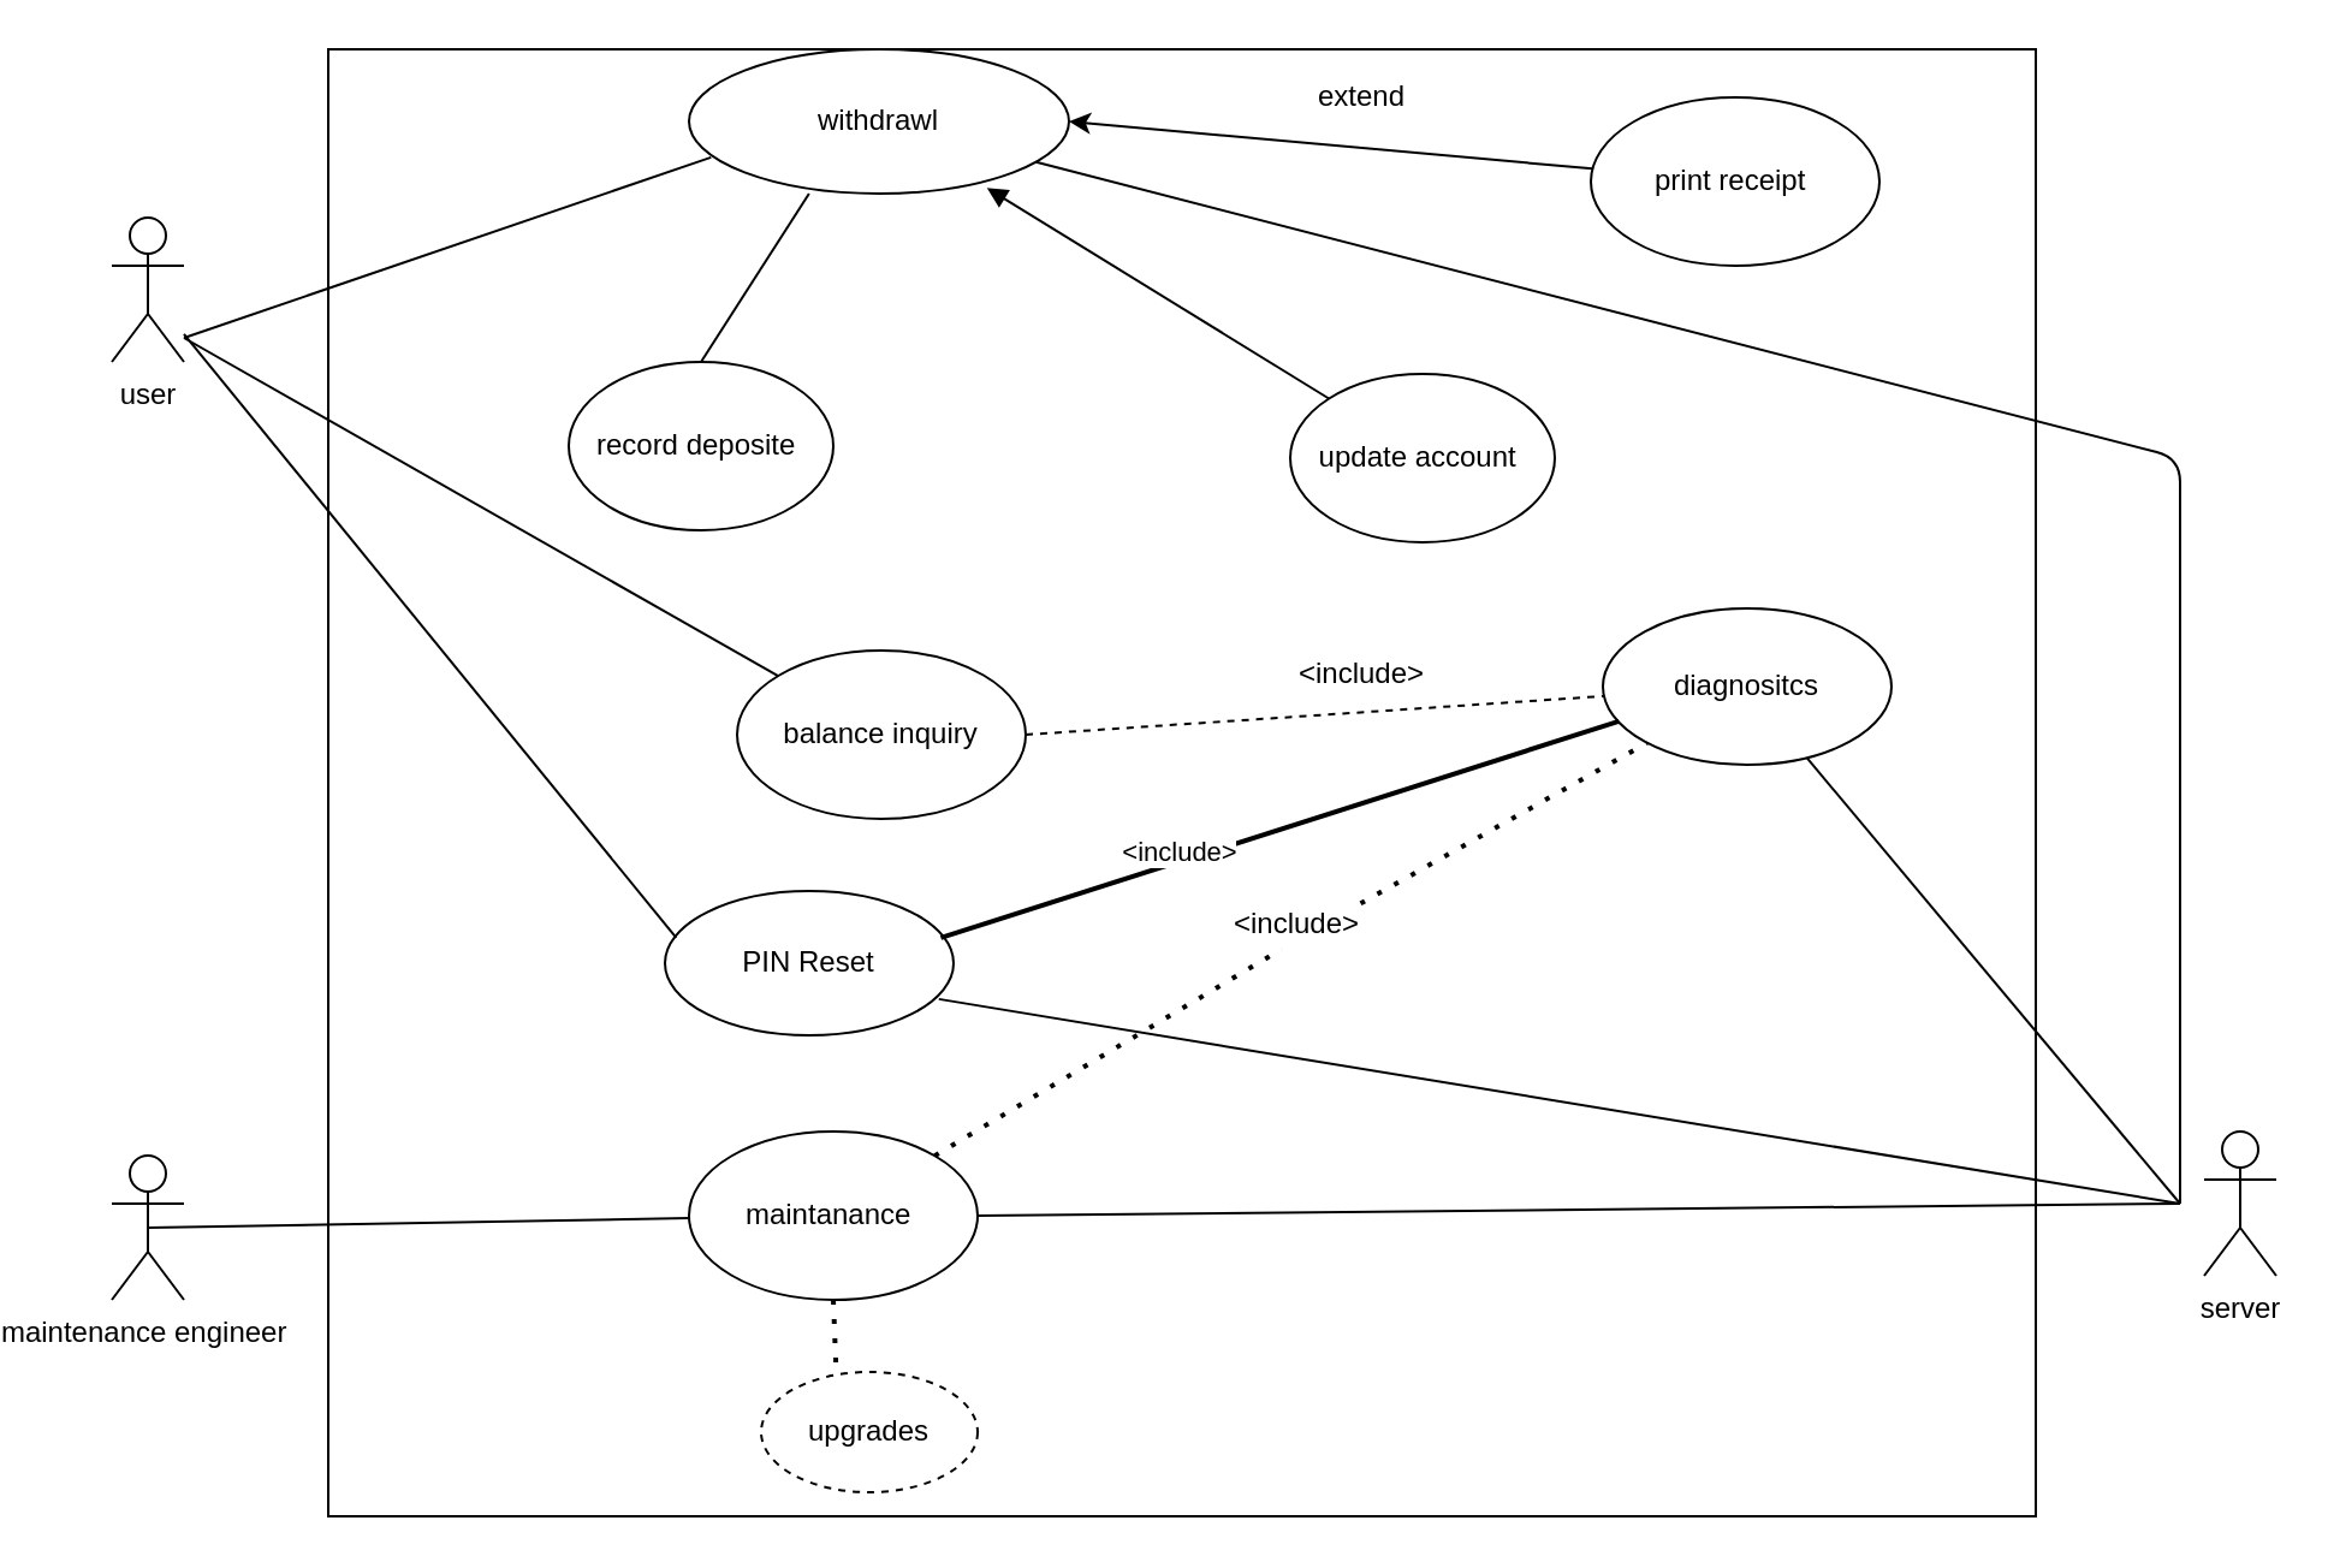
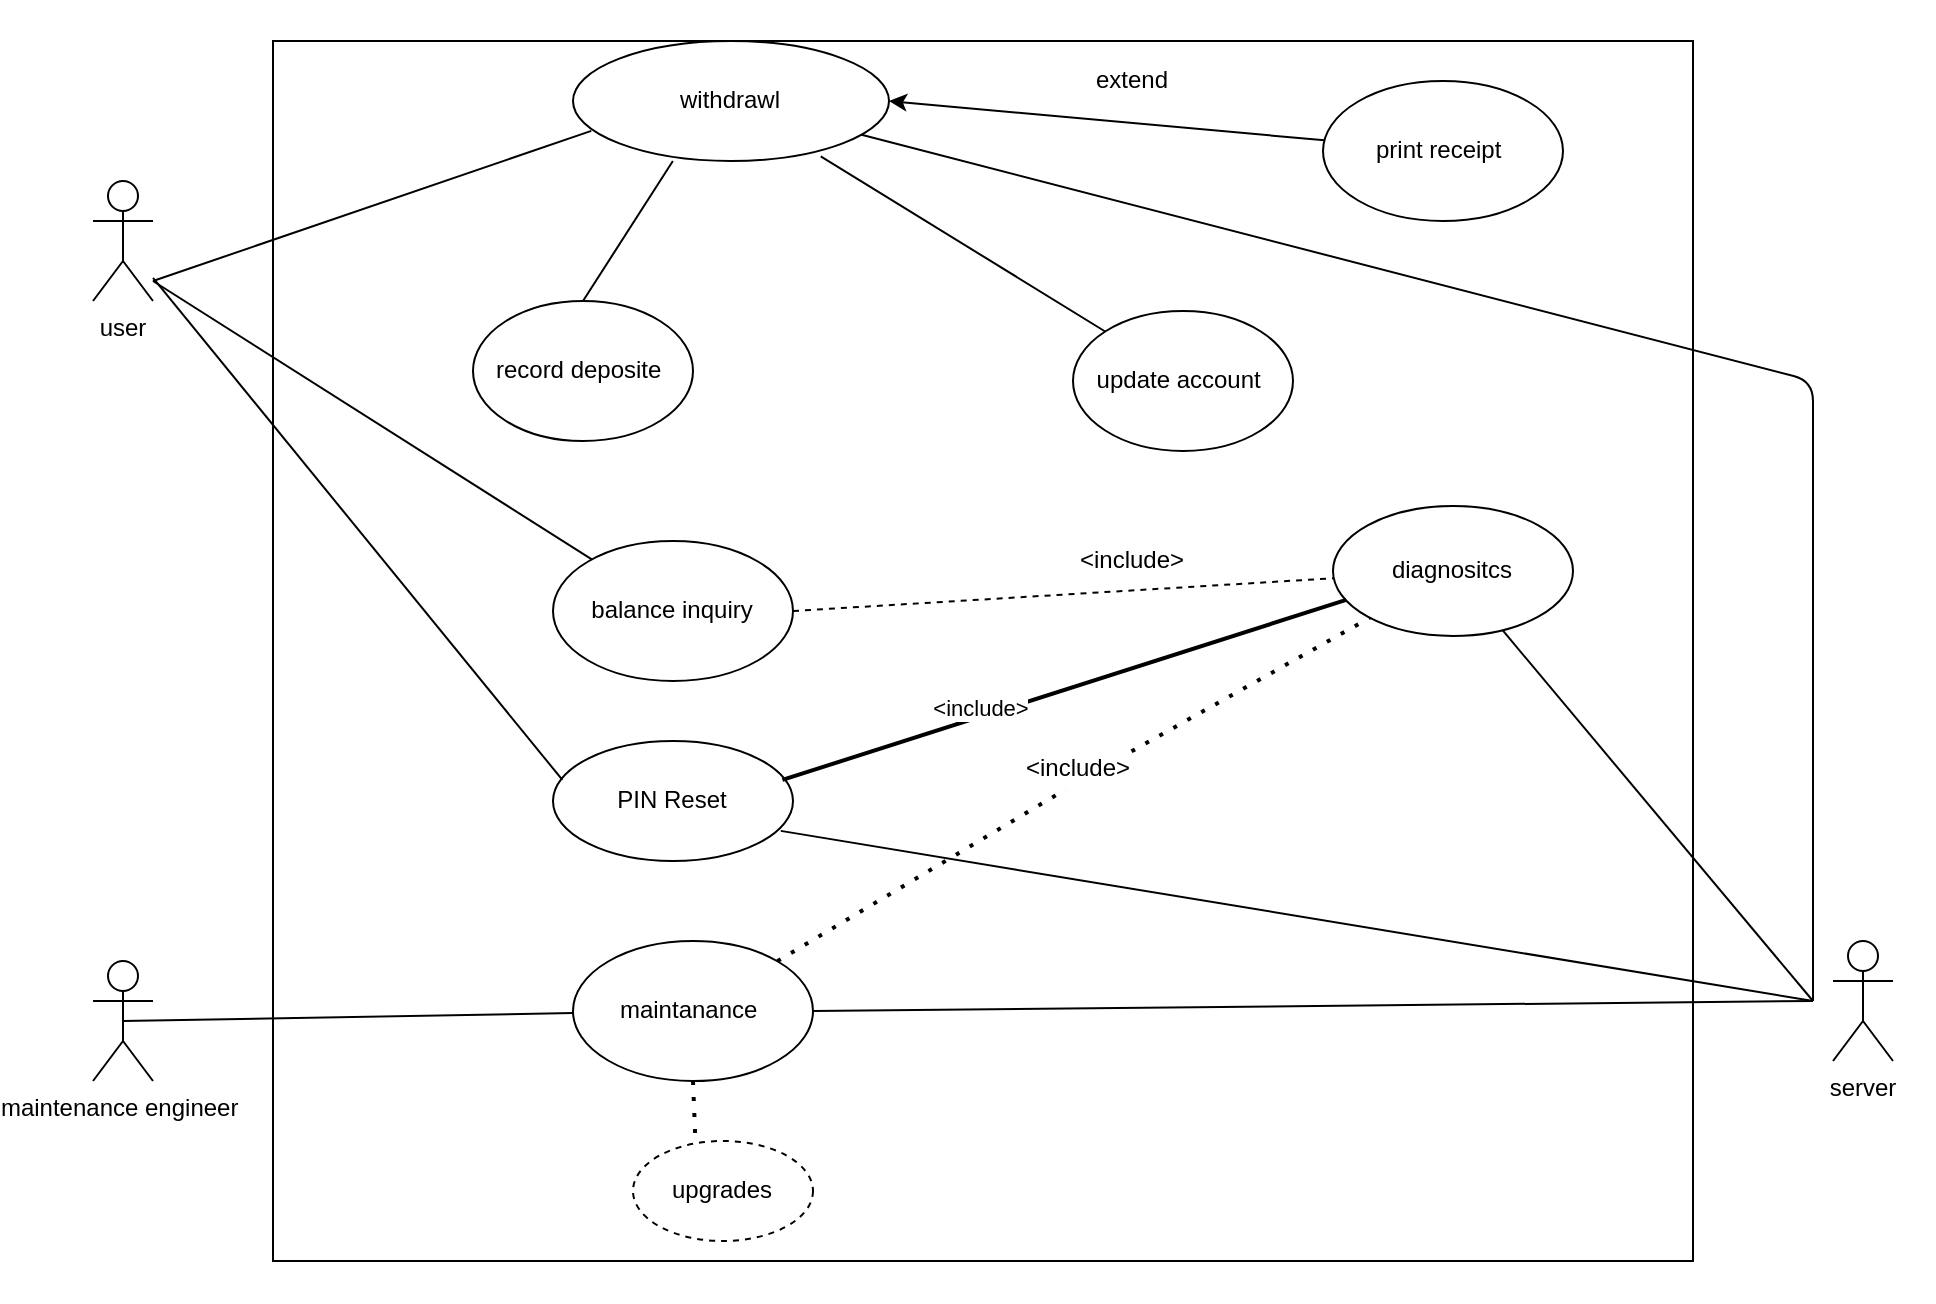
- <mxCell id="21" value="" style="endArrow=block;html=1;exitX=0;exitY=0;exitDx=0;exitDy=0;entryX=0.784;entryY=0.961;entryDx=0;entryDy=0;entryPerimeter=0;" edge="1" parent="1" source="7" target="5"><mxGeometry width="50" height="50" relative="1" as="geometry"><mxPoint x="390" y="150" as="sourcePoint" /><mxPoint x="380" y="70" as="targetPoint" /></mxGeometry></mxCell>
+ <mxCell id="21" value="" style="endArrow=none;html=1;exitX=0;exitY=0;exitDx=0;exitDy=0;entryX=0.784;entryY=0.961;entryDx=0;entryDy=0;entryPerimeter=0;" edge="1" parent="1" source="7" target="5"><mxGeometry width="50" height="50" relative="1" as="geometry"><mxPoint x="390" y="150" as="sourcePoint" /><mxPoint x="380" y="70" as="targetPoint" /></mxGeometry></mxCell>
- <mxCell id="8" value="balance inquiry" style="ellipse;whiteSpace=wrap;html=1;" vertex="1" parent="1"><mxGeometry x="280" y="270" width="120" height="70" as="geometry" /></mxCell>
+ <mxCell id="8" value="balance inquiry" style="ellipse;whiteSpace=wrap;html=1;" vertex="1" parent="1"><mxGeometry x="250" y="270" width="120" height="70" as="geometry" /></mxCell>
